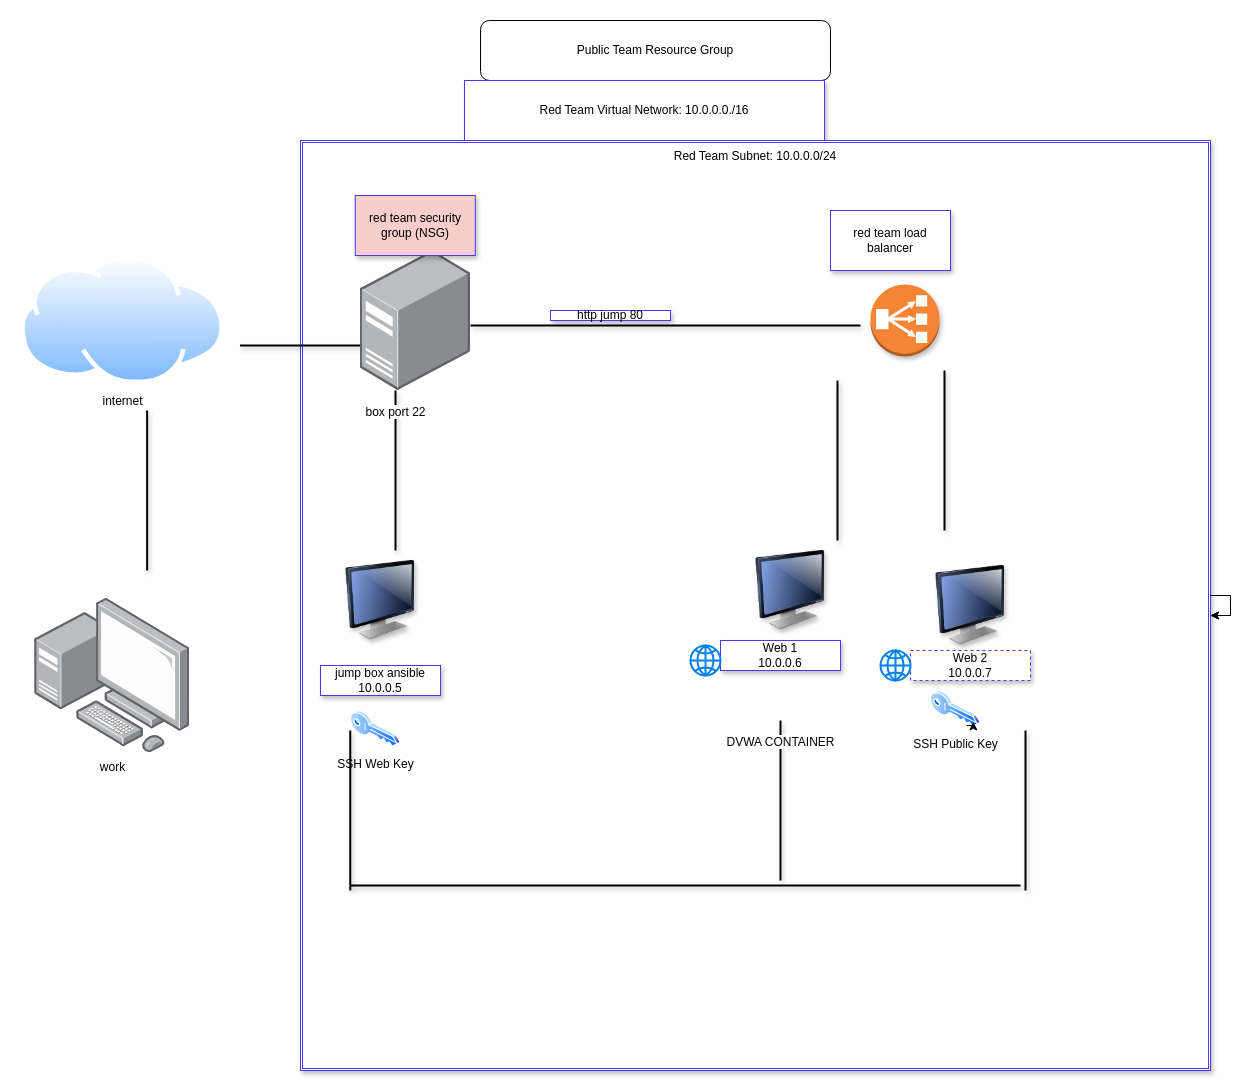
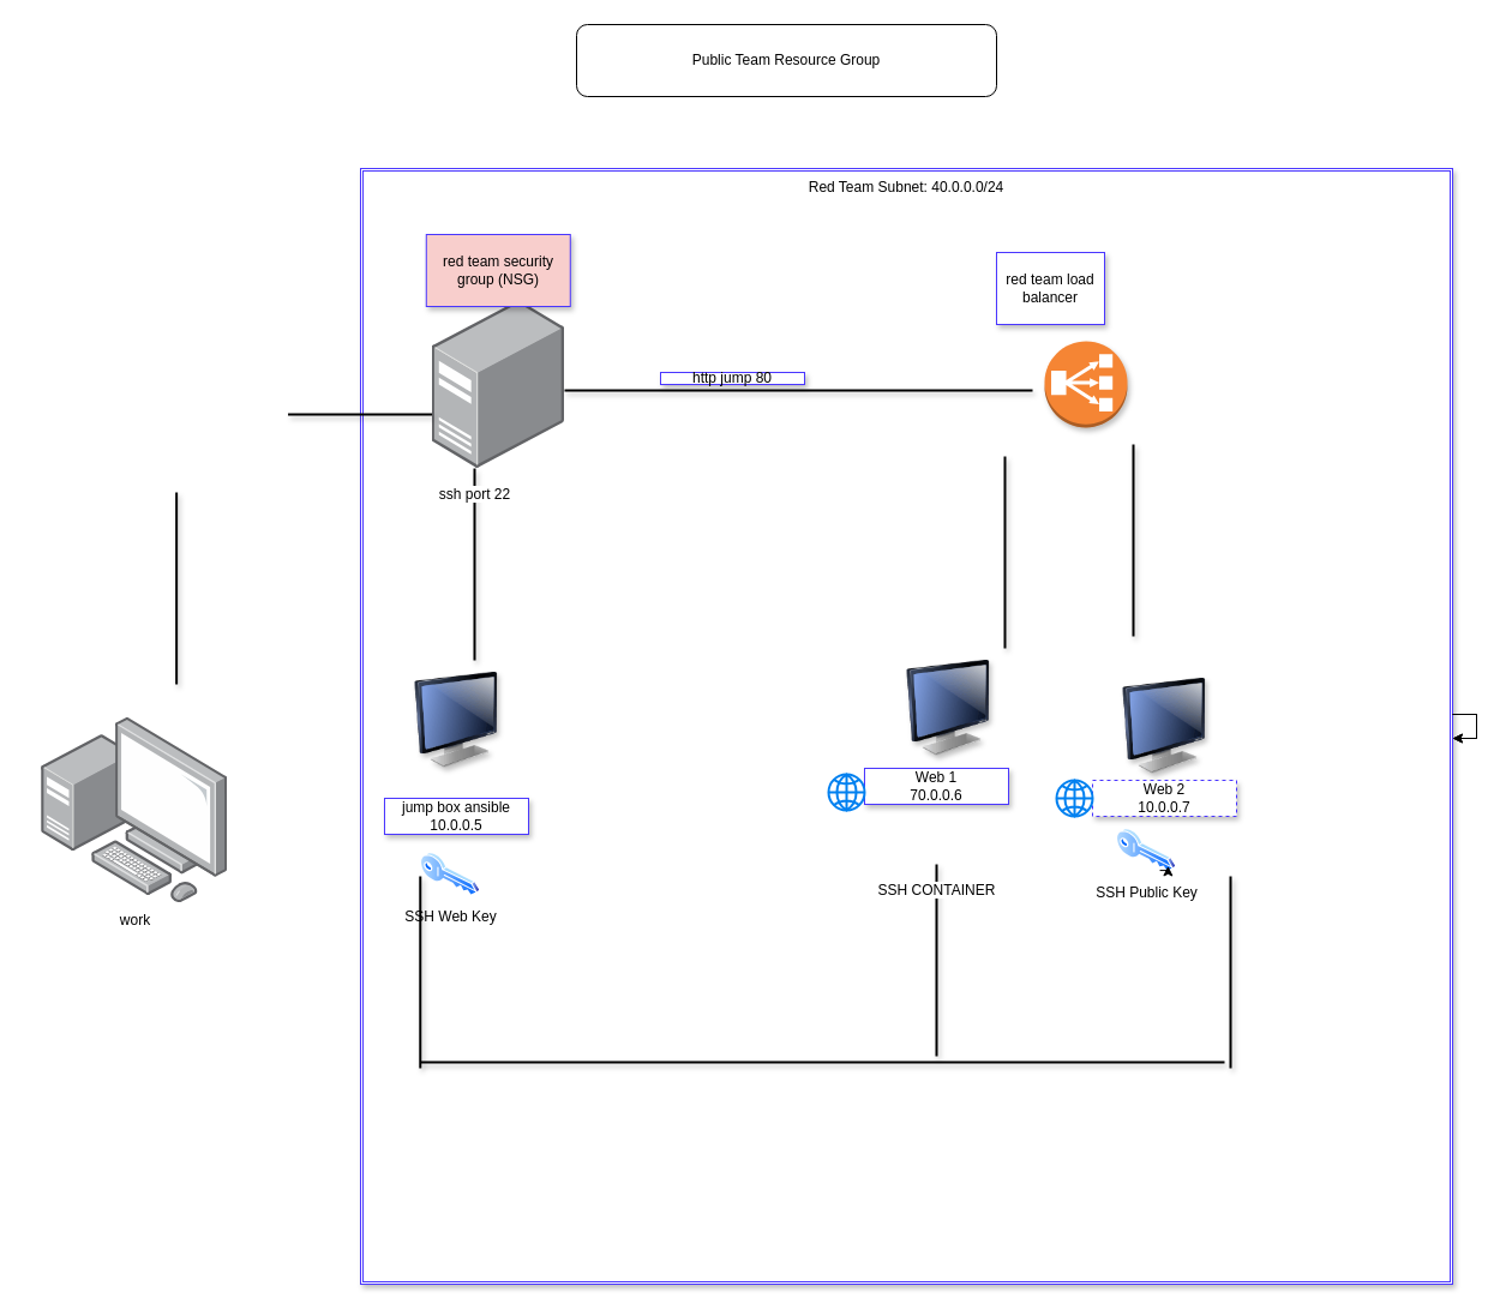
- <mxCell id="3" value="Red Team Virtual Network: 10.0.0.0./16" style="rounded=0;whiteSpace=wrap;html=1;shadow=1;strokeColor=#4A36FF;" vertex="1" parent="1"><mxGeometry x="464" y="80" width="360" height="60" as="geometry" /></mxCell>
- <mxCell id="4" value="Red Team Subnet: 10.0.0.0/24" style="shape=ext;double=1;rounded=0;whiteSpace=wrap;html=1;shadow=1;strokeColor=#4A36FF;verticalAlign=top;" vertex="1" parent="1"><mxGeometry x="300" y="140" width="910" height="930" as="geometry" /></mxCell>
+ <mxCell id="4" value="Red Team Subnet: 40.0.0.0/24" style="shape=ext;double=1;rounded=0;whiteSpace=wrap;html=1;shadow=1;strokeColor=#4A36FF;verticalAlign=top;" vertex="1" parent="1"><mxGeometry x="300" y="140" width="910" height="930" as="geometry" /></mxCell>
- <mxCell id="8" value="red team load balancer" style="rounded=0;whiteSpace=wrap;html=1;shadow=1;strokeColor=#4A36FF;" vertex="1" parent="1"><mxGeometry x="830" y="210" width="120" height="60" as="geometry" /></mxCell>
+ <mxCell id="8" value="red team load balancer" style="rounded=0;whiteSpace=wrap;html=1;shadow=1;strokeColor=#4A36FF;" vertex="1" parent="1"><mxGeometry x="830" y="210" width="90" height="60" as="geometry" /></mxCell>
- <mxCell id="28" value="internet" style="aspect=fixed;perimeter=ellipsePerimeter;html=1;align=center;shadow=0;dashed=0;spacingTop=3;image;image=img/lib/active_directory/internet_cloud.svg;strokeColor=#4A36FF;" vertex="1" parent="1"><mxGeometry x="20" y="255.7" width="204.13" height="128.6" as="geometry" /></mxCell>
- <mxCell id="22" value="box port 22" style="line;strokeWidth=2;direction=south;html=1;shadow=1;" vertex="1" parent="1"><mxGeometry x="390" y="390" width="10" height="160" as="geometry" /></mxCell>
+ <mxCell id="22" value="ssh port 22" style="line;strokeWidth=2;direction=south;html=1;shadow=1;" vertex="1" parent="1"><mxGeometry x="390" y="390" width="10" height="160" as="geometry" /></mxCell>
- <mxCell id="14" value="Web 1&lt;br&gt;10.0.0.6" style="rounded=0;whiteSpace=wrap;html=1;shadow=1;strokeColor=#4A36FF;" vertex="1" parent="1"><mxGeometry x="720" y="640" width="120" height="30" as="geometry" /></mxCell>
+ <mxCell id="14" value="Web 1&lt;br&gt;70.0.0.6" style="rounded=0;whiteSpace=wrap;html=1;shadow=1;strokeColor=#4A36FF;" vertex="1" parent="1"><mxGeometry x="720" y="640" width="120" height="30" as="geometry" /></mxCell>
- <mxCell id="34" value="DVWA CONTAINER" style="line;strokeWidth=2;direction=south;html=1;shadow=1;" vertex="1" parent="1"><mxGeometry x="775" y="720" width="10" height="160" as="geometry" /></mxCell>
+ <mxCell id="34" value="SSH CONTAINER" style="line;strokeWidth=2;direction=south;html=1;shadow=1;" vertex="1" parent="1"><mxGeometry x="775" y="720" width="10" height="160" as="geometry" /></mxCell>
